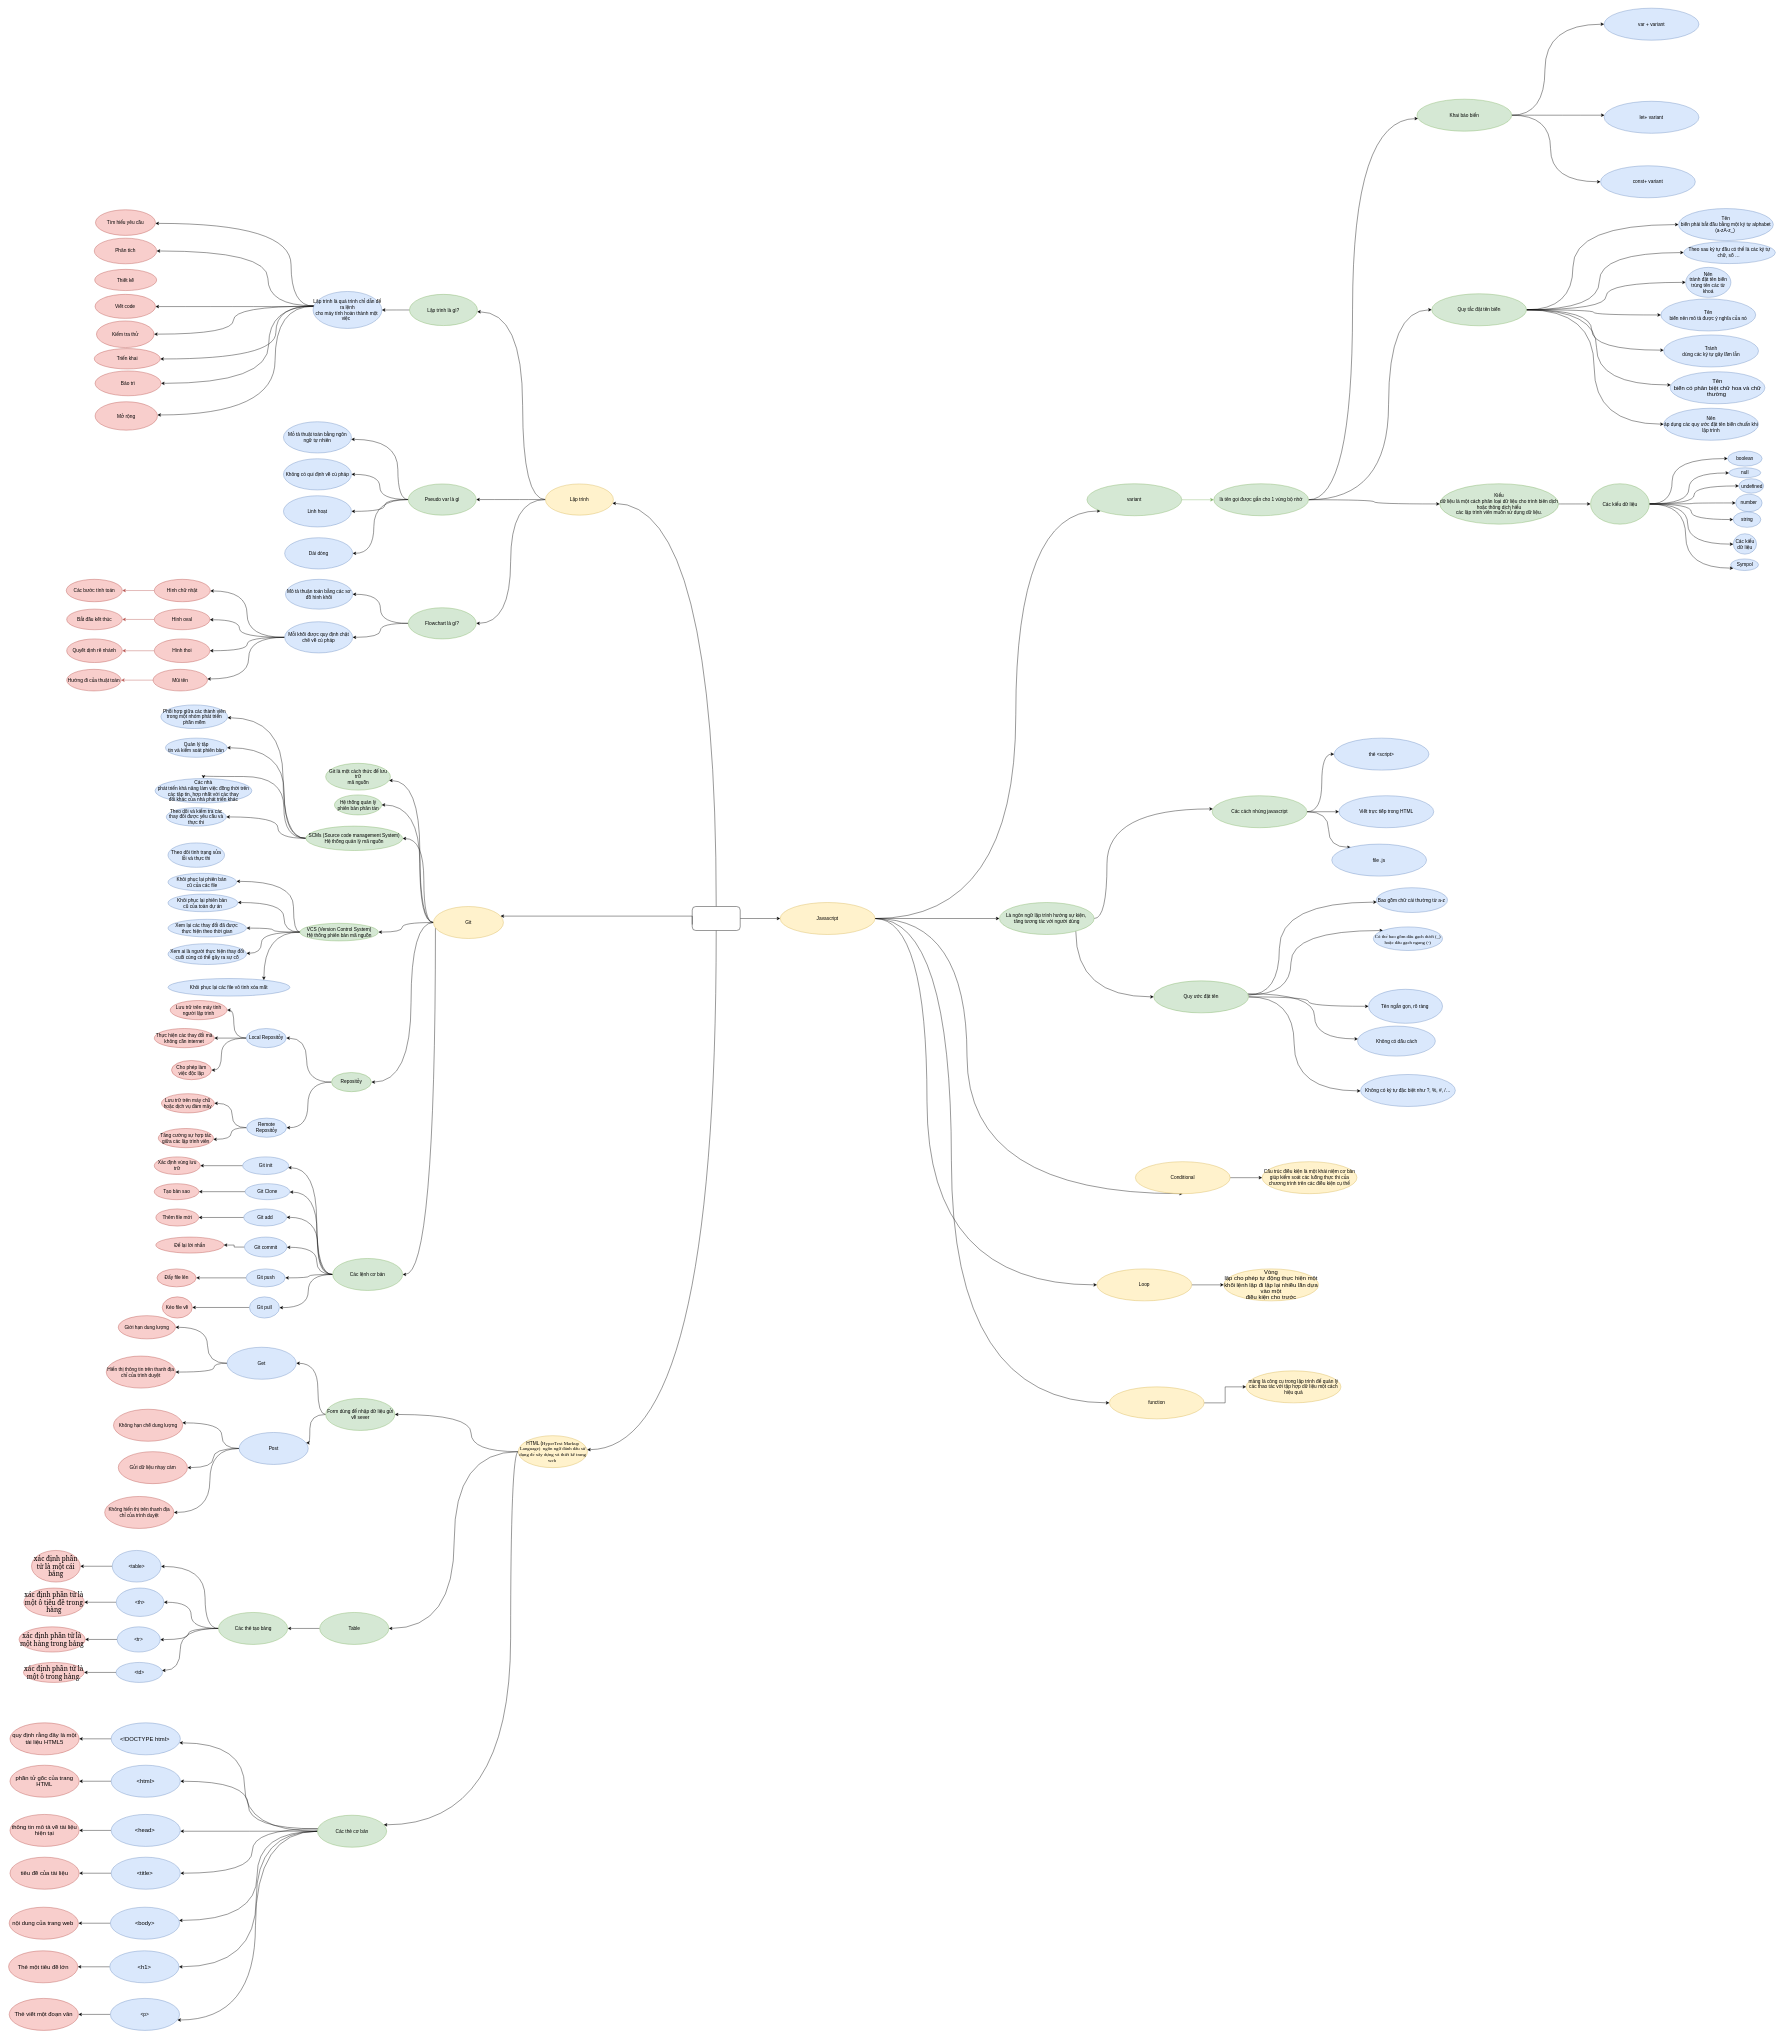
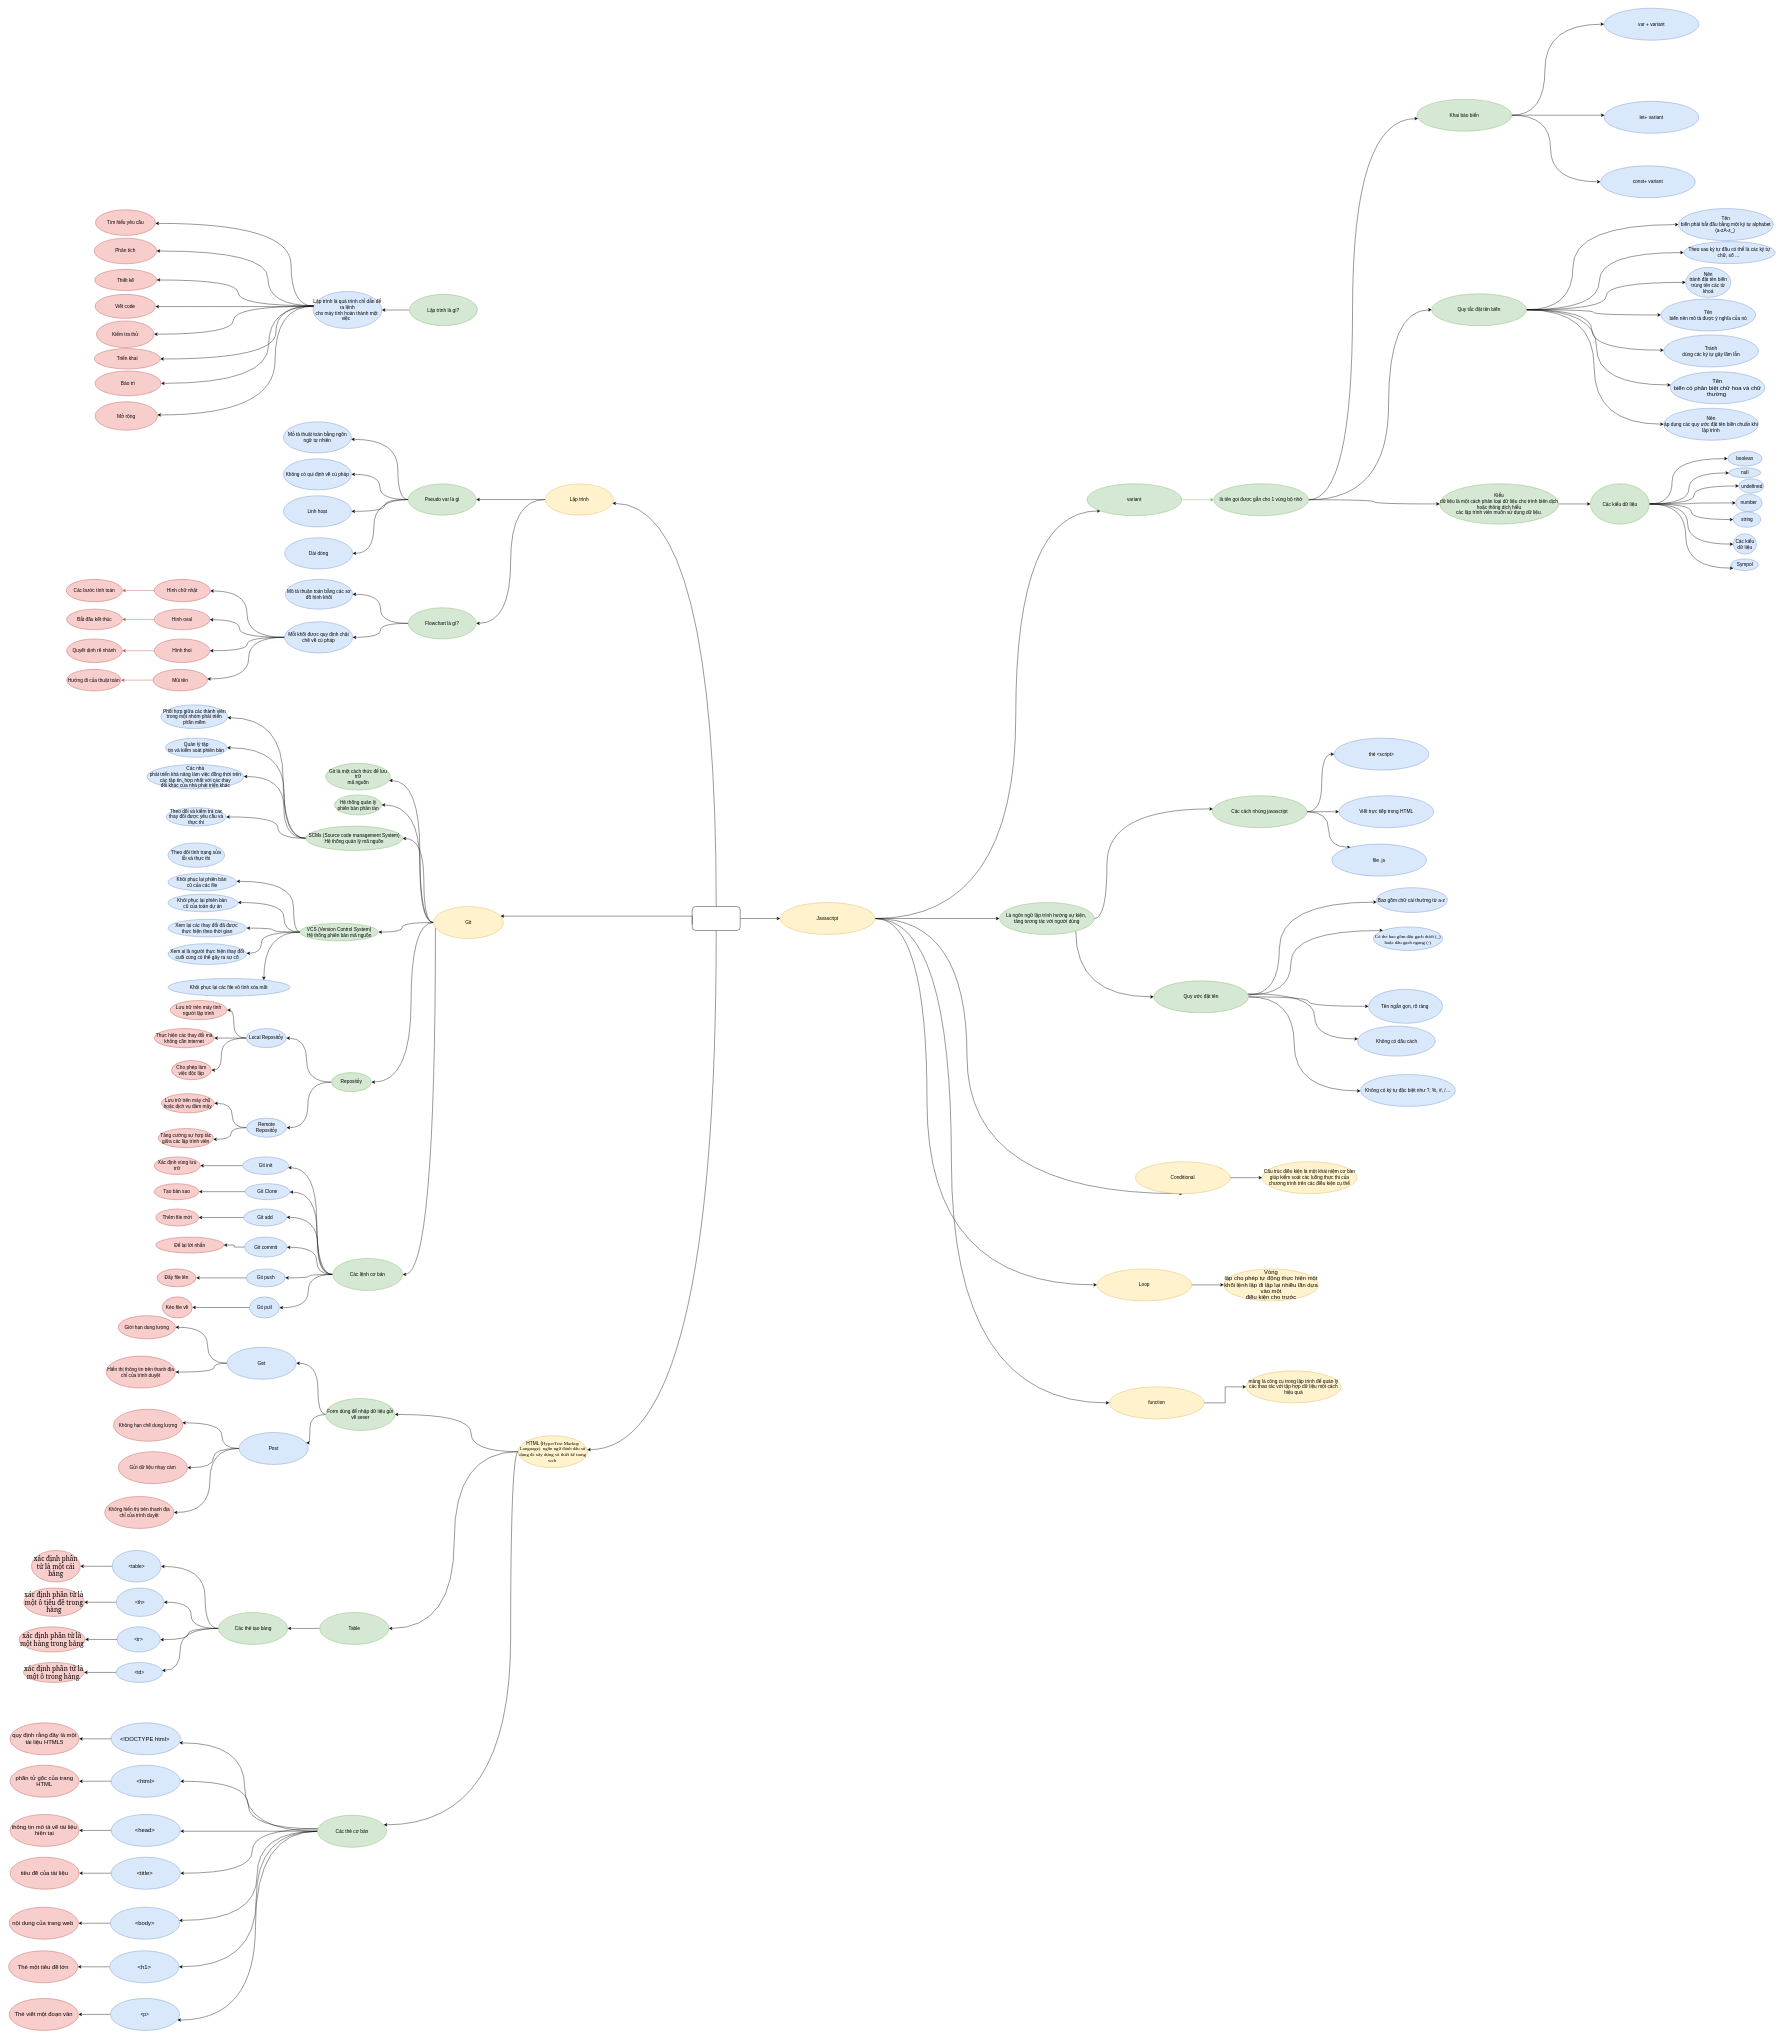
+ <mxCell id="27" value="" style="edgeStyle=orthogonalEdgeStyle;rounded=0;orthogonalLoop=1;jettySize=auto;html=1;curved=1;entryX=1;entryY=0.5;entryDx=0;entryDy=0;" parent="1" source="33" target="37" edge="1"><mxGeometry relative="1" as="geometry"><Array as="points"><mxPoint x="595" y="764" /><mxPoint x="595" y="699" /></Array></mxGeometry></mxCell>
- <mxCell id="6" value="" style="edgeStyle=orthogonalEdgeStyle;rounded=0;orthogonalLoop=1;jettySize=auto;html=1;curved=1;" parent="1" source="9" target="16" edge="1"><mxGeometry relative="1" as="geometry"><Array as="points"><mxPoint x="1306" y="1249" /><mxPoint x="1306" y="779" /></Array></mxGeometry></mxCell>
- <mxCell id="88" value="&lt;p class=&quot;MsoNormal&quot;&gt;&lt;font face=&quot;Helvetica&quot;&gt;Các nhà&lt;br&gt;phát triển khả năng làm việc đồng thời trên các tập tin, hợp nhất với các thay&lt;br&gt;đổi khác của nhà phát triển khác&lt;/font&gt;&lt;/p&gt;" style="ellipse;whiteSpace=wrap;html=1;rounded=1;fillColor=#dae8fc;strokeColor=#6c8ebf;" parent="1" vertex="1"><mxGeometry x="387" y="1946" width="242" height="61" as="geometry" /></mxCell>
+ <mxCell id="88" value="&lt;p class=&quot;MsoNormal&quot;&gt;&lt;font face=&quot;Helvetica&quot;&gt;Các nhà&lt;br&gt;phát triển khả năng làm việc đồng thời trên các tập tin, hợp nhất với các thay&lt;br&gt;đổi khác của nhà phát triển khác&lt;/font&gt;&lt;/p&gt;" style="ellipse;whiteSpace=wrap;html=1;rounded=1;fillColor=#dae8fc;strokeColor=#6c8ebf;" parent="1" vertex="1"><mxGeometry x="367" y="1911" width="242" height="61" as="geometry" /></mxCell>
